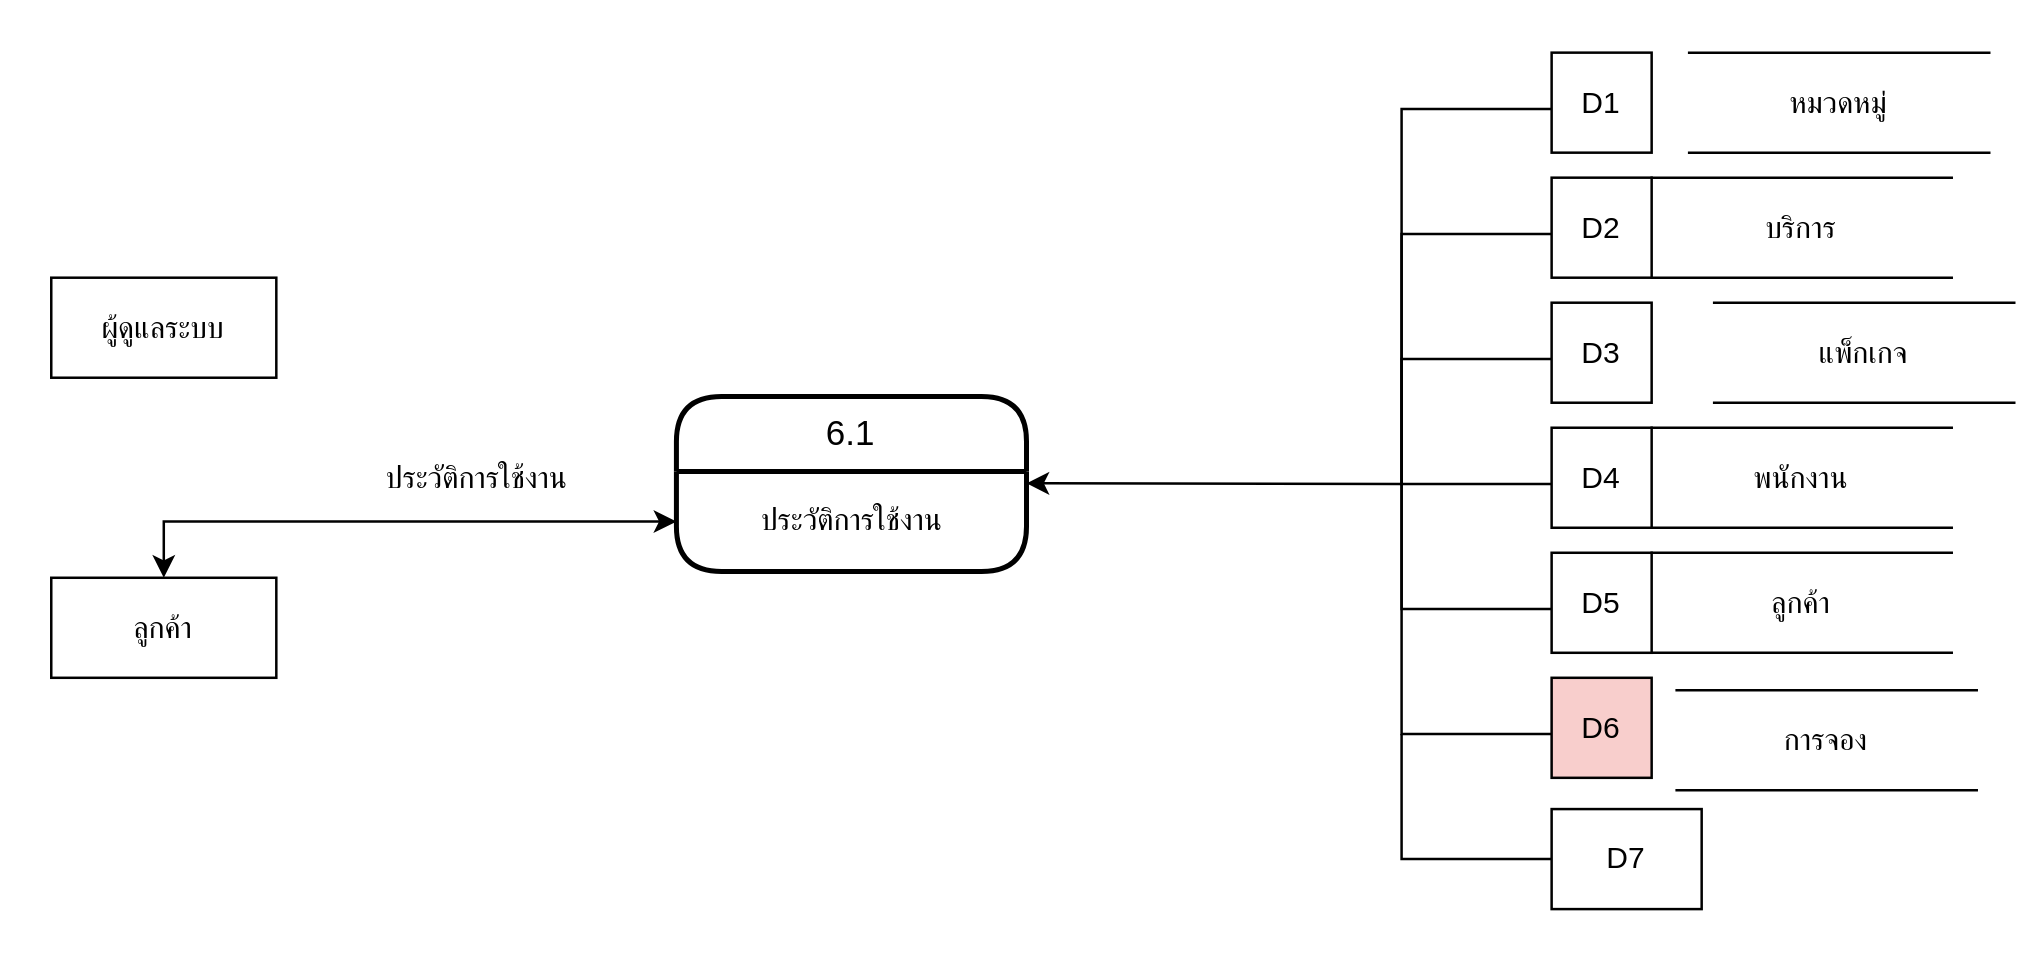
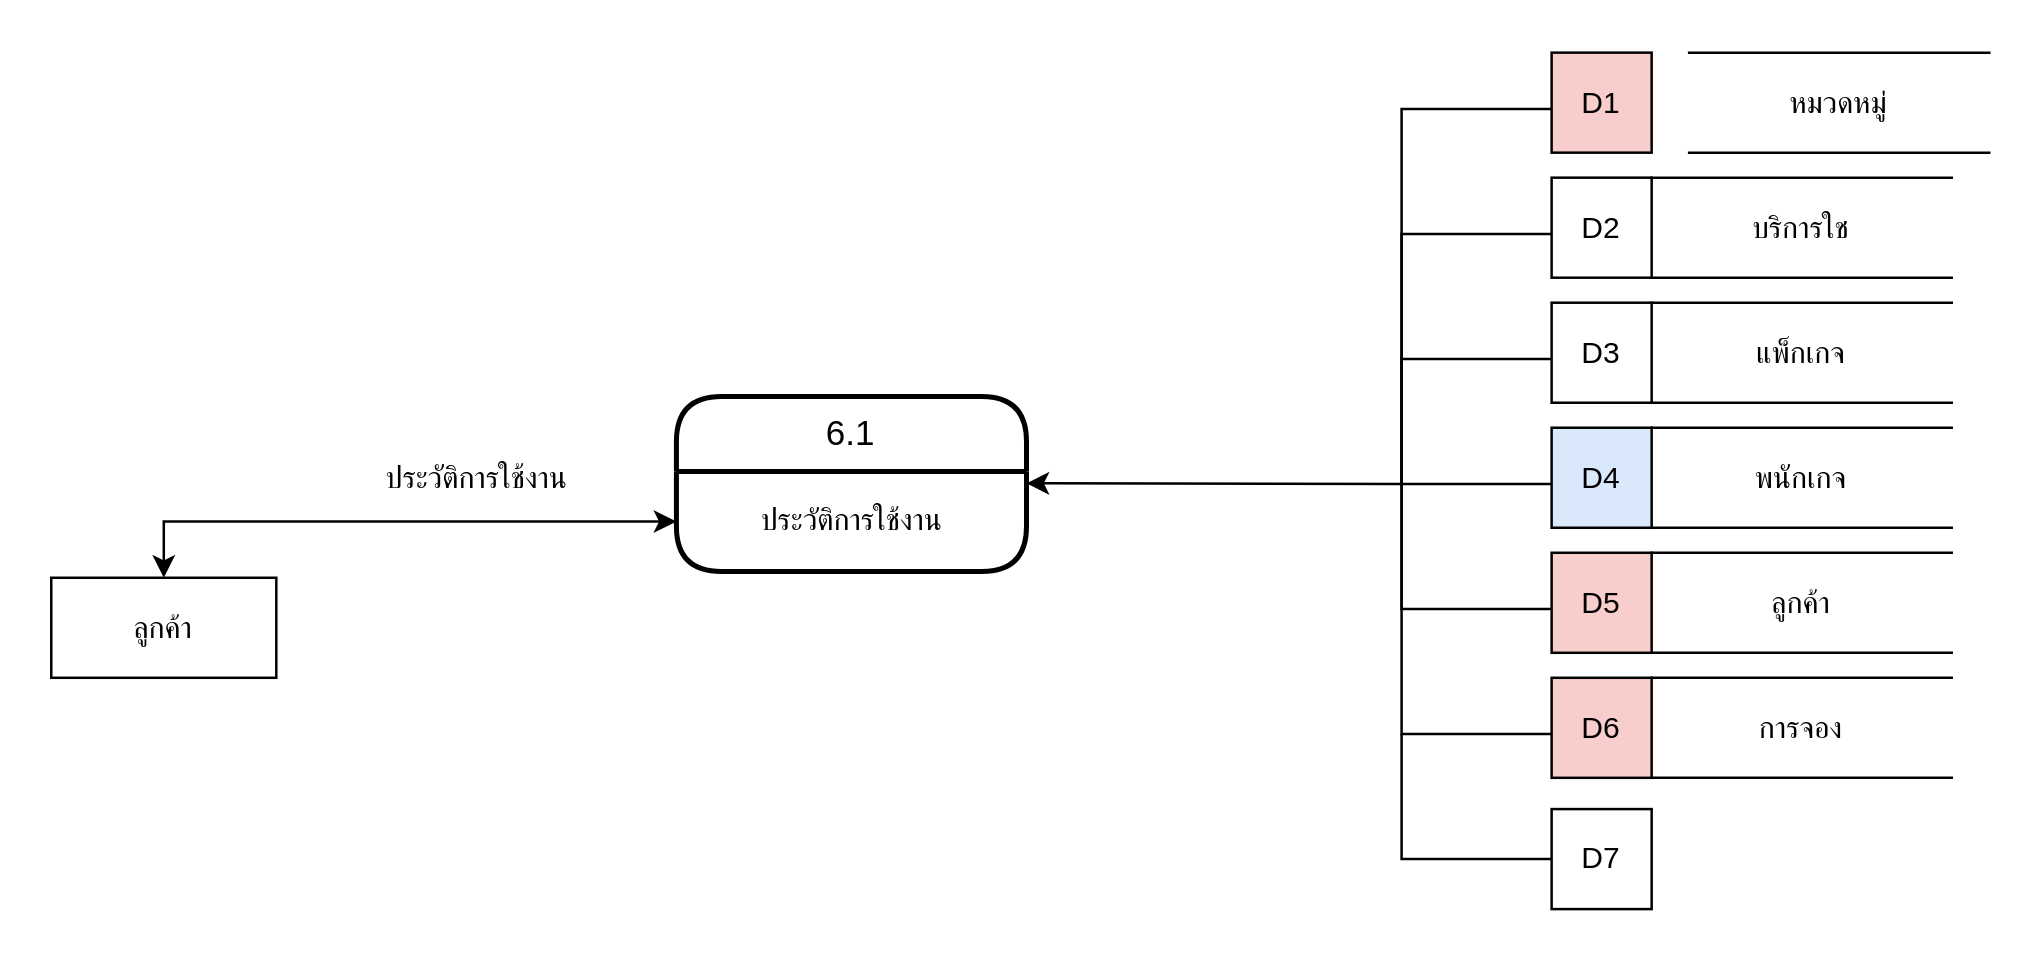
- <mxCell id="9" value="D1" style="rounded=0;whiteSpace=wrap;html=1;" vertex="1" parent="1"><mxGeometry x="620" y="20.5" width="40" height="40" as="geometry" /></mxCell>
+ <mxCell id="9" value="D1" style="rounded=0;whiteSpace=wrap;html=1;fillColor=#f8cecc;" vertex="1" parent="1"><mxGeometry x="620" y="20.5" width="40" height="40" as="geometry" /></mxCell>
- <mxCell id="10" value="บริการ" style="shape=partialRectangle;whiteSpace=wrap;html=1;left=0;right=0;fillColor=none;" vertex="1" parent="1"><mxGeometry x="660" y="70.5" width="120" height="40" as="geometry" /></mxCell>
+ <mxCell id="10" value="บริการใช" style="shape=partialRectangle;whiteSpace=wrap;html=1;left=0;right=0;fillColor=none;" vertex="1" parent="1"><mxGeometry x="660" y="70.5" width="120" height="40" as="geometry" /></mxCell>
- <mxCell id="7" value="ผู้ดูแลระบบ" style="rounded=0;whiteSpace=wrap;html=1;" vertex="1" parent="1"><mxGeometry x="20" y="110.5" width="90" height="40" as="geometry" /></mxCell>
- <mxCell id="12" value="แพ็กเกจ" style="shape=partialRectangle;whiteSpace=wrap;html=1;left=0;right=0;fillColor=none;" vertex="1" parent="1"><mxGeometry x="685" y="120.5" width="120" height="40" as="geometry" /></mxCell>
+ <mxCell id="12" value="แพ็กเกจ" style="shape=partialRectangle;whiteSpace=wrap;html=1;left=0;right=0;fillColor=none;" vertex="1" parent="1"><mxGeometry x="660" y="120.5" width="120" height="40" as="geometry" /></mxCell>
- <mxCell id="15" value="D4" style="rounded=0;whiteSpace=wrap;html=1;" vertex="1" parent="1"><mxGeometry x="620" y="170.5" width="40" height="40" as="geometry" /></mxCell>
+ <mxCell id="15" value="D4" style="rounded=0;whiteSpace=wrap;html=1;fillColor=#dae8fc;" vertex="1" parent="1"><mxGeometry x="620" y="170.5" width="40" height="40" as="geometry" /></mxCell>
- <mxCell id="14" value="พนักงาน" style="shape=partialRectangle;whiteSpace=wrap;html=1;left=0;right=0;fillColor=none;" vertex="1" parent="1"><mxGeometry x="660" y="170.5" width="120" height="40" as="geometry" /></mxCell>
+ <mxCell id="14" value="พนักเกจ" style="shape=partialRectangle;whiteSpace=wrap;html=1;left=0;right=0;fillColor=none;" vertex="1" parent="1"><mxGeometry x="660" y="170.5" width="120" height="40" as="geometry" /></mxCell>
- <mxCell id="19" value="D5" style="rounded=0;whiteSpace=wrap;html=1;" vertex="1" parent="1"><mxGeometry x="620" y="220.5" width="40" height="40" as="geometry" /></mxCell>
+ <mxCell id="19" value="D5" style="rounded=0;whiteSpace=wrap;html=1;fillColor=#f8cecc;" vertex="1" parent="1"><mxGeometry x="620" y="220.5" width="40" height="40" as="geometry" /></mxCell>
- <mxCell id="16" value="การจอง" style="shape=partialRectangle;whiteSpace=wrap;html=1;left=0;right=0;fillColor=none;" vertex="1" parent="1"><mxGeometry x="670" y="275.5" width="120" height="40" as="geometry" /></mxCell>
+ <mxCell id="16" value="การจอง" style="shape=partialRectangle;whiteSpace=wrap;html=1;left=0;right=0;fillColor=none;" vertex="1" parent="1"><mxGeometry x="660" y="270.5" width="120" height="40" as="geometry" /></mxCell>
- <mxCell id="20" value="D7" style="rounded=0;whiteSpace=wrap;html=1;" vertex="1" parent="1"><mxGeometry x="620" y="323" width="60" height="40" as="geometry" /></mxCell>
+ <mxCell id="20" value="D7" style="rounded=0;whiteSpace=wrap;html=1;" vertex="1" parent="1"><mxGeometry x="620" y="323" width="40" height="40" as="geometry" /></mxCell>
